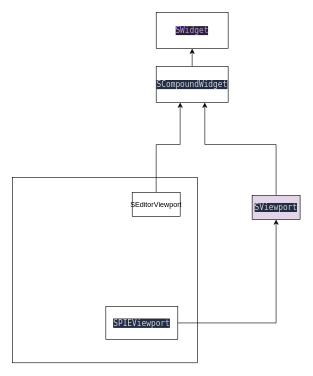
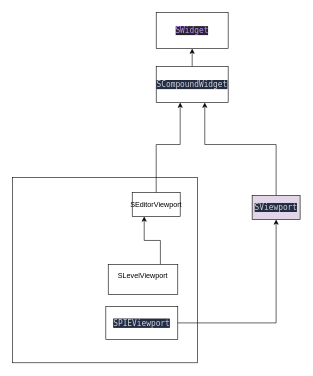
+ <mxCell id="5" style="edgeStyle=orthogonalEdgeStyle;orthogonalLoop=1;jettySize=auto;html=1;exitX=0.75;exitY=0;exitDx=0;exitDy=0;entryX=0.25;entryY=1;entryDx=0;entryDy=0;rounded=0;" parent="1" source="6" target="4" edge="1"><mxGeometry relative="1" as="geometry"><mxPoint x="290" y="360" as="targetPoint" /></mxGeometry></mxCell>
+ <mxCell id="6" value="SLevelViewport&#10;" style="rounded=0;" parent="1" vertex="1"><mxGeometry x="180" y="440" width="116" height="50" as="geometry" /></mxCell>
